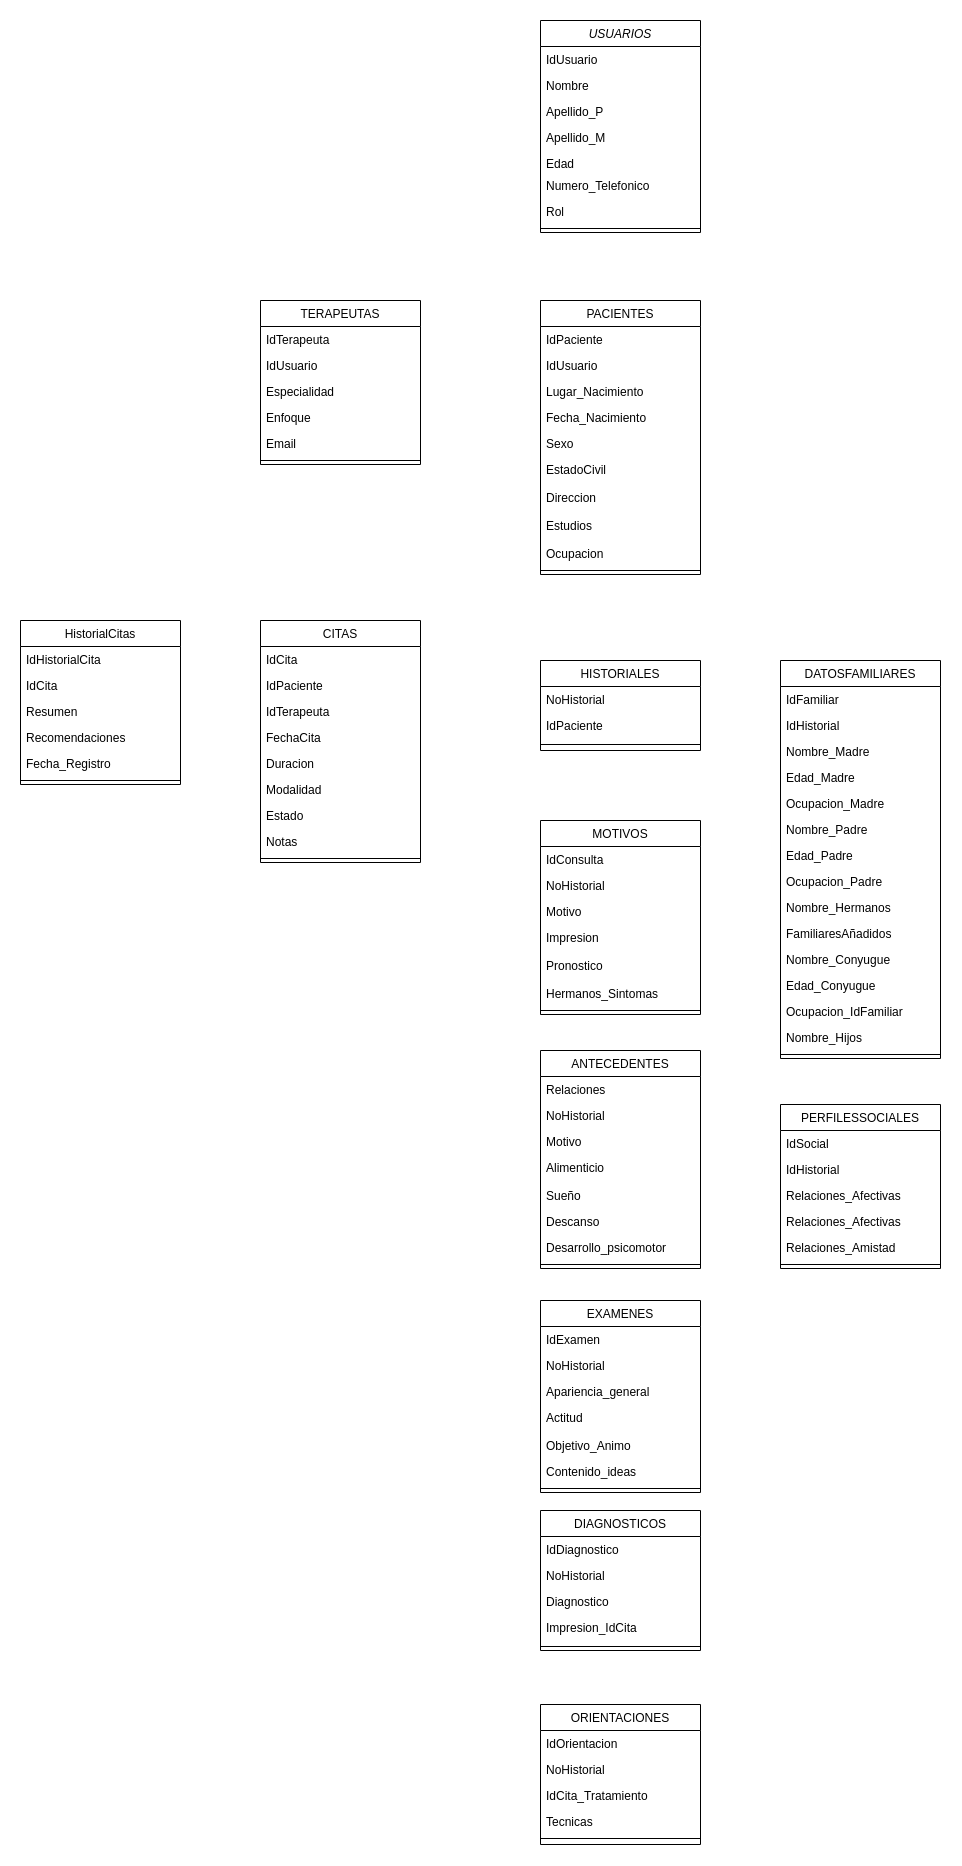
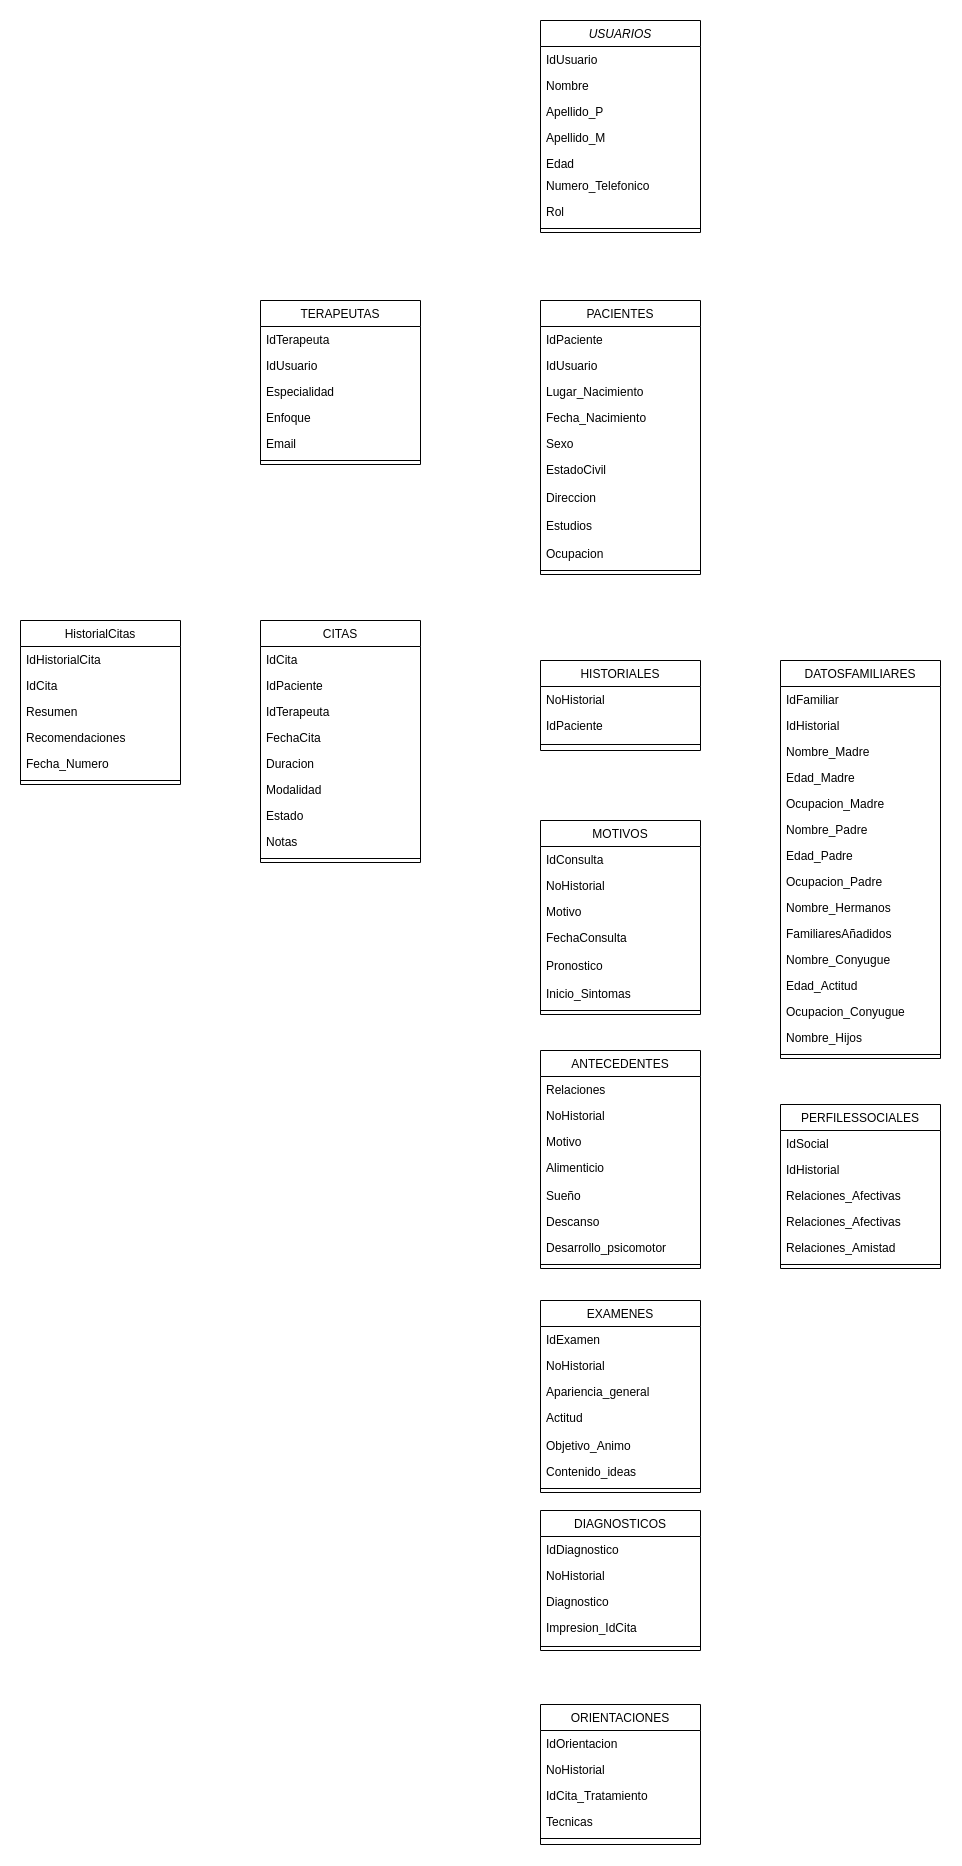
- <mxCell id="108" value="Fecha_Registro" style="text;align=left;verticalAlign=top;spacingLeft=4;spacingRight=4;overflow=hidden;rotatable=0;points=[[0,0.5],[1,0.5]];portConstraint=eastwest;rounded=0;shadow=0;html=0;" vertex="1" parent="103"><mxGeometry y="130" width="160" height="26" as="geometry" /></mxCell>
+ <mxCell id="108" value="Fecha_Numero" style="text;align=left;verticalAlign=top;spacingLeft=4;spacingRight=4;overflow=hidden;rotatable=0;points=[[0,0.5],[1,0.5]];portConstraint=eastwest;rounded=0;shadow=0;html=0;" vertex="1" parent="103"><mxGeometry y="130" width="160" height="26" as="geometry" /></mxCell>
- <mxCell id="49" value="Impresion" style="text;align=left;verticalAlign=top;spacingLeft=4;spacingRight=4;overflow=hidden;rotatable=0;points=[[0,0.5],[1,0.5]];portConstraint=eastwest;" vertex="1" parent="45"><mxGeometry y="104" width="160" height="28" as="geometry" /></mxCell>
+ <mxCell id="49" value="FechaConsulta" style="text;align=left;verticalAlign=top;spacingLeft=4;spacingRight=4;overflow=hidden;rotatable=0;points=[[0,0.5],[1,0.5]];portConstraint=eastwest;" vertex="1" parent="45"><mxGeometry y="104" width="160" height="28" as="geometry" /></mxCell>
- <mxCell id="41" value="Edad_Conyugue" style="text;align=left;verticalAlign=top;spacingLeft=4;spacingRight=4;overflow=hidden;rotatable=0;points=[[0,0.5],[1,0.5]];portConstraint=eastwest;rounded=0;shadow=0;html=0;" vertex="1" parent="29"><mxGeometry y="312" width="160" height="26" as="geometry" /></mxCell>
+ <mxCell id="41" value="Edad_Actitud" style="text;align=left;verticalAlign=top;spacingLeft=4;spacingRight=4;overflow=hidden;rotatable=0;points=[[0,0.5],[1,0.5]];portConstraint=eastwest;rounded=0;shadow=0;html=0;" vertex="1" parent="29"><mxGeometry y="312" width="160" height="26" as="geometry" /></mxCell>
- <mxCell id="51" value="Hermanos_Sintomas" style="text;align=left;verticalAlign=top;spacingLeft=4;spacingRight=4;overflow=hidden;rotatable=0;points=[[0,0.5],[1,0.5]];portConstraint=eastwest;rounded=0;shadow=0;html=0;" vertex="1" parent="45"><mxGeometry y="160" width="160" height="26" as="geometry" /></mxCell>
+ <mxCell id="51" value="Inicio_Sintomas" style="text;align=left;verticalAlign=top;spacingLeft=4;spacingRight=4;overflow=hidden;rotatable=0;points=[[0,0.5],[1,0.5]];portConstraint=eastwest;rounded=0;shadow=0;html=0;" vertex="1" parent="45"><mxGeometry y="160" width="160" height="26" as="geometry" /></mxCell>
- <mxCell id="42" value="Ocupacion_IdFamiliar" style="text;align=left;verticalAlign=top;spacingLeft=4;spacingRight=4;overflow=hidden;rotatable=0;points=[[0,0.5],[1,0.5]];portConstraint=eastwest;rounded=0;shadow=0;html=0;" vertex="1" parent="29"><mxGeometry y="338" width="160" height="26" as="geometry" /></mxCell>
+ <mxCell id="42" value="Ocupacion_Conyugue" style="text;align=left;verticalAlign=top;spacingLeft=4;spacingRight=4;overflow=hidden;rotatable=0;points=[[0,0.5],[1,0.5]];portConstraint=eastwest;rounded=0;shadow=0;html=0;" vertex="1" parent="29"><mxGeometry y="338" width="160" height="26" as="geometry" /></mxCell>
